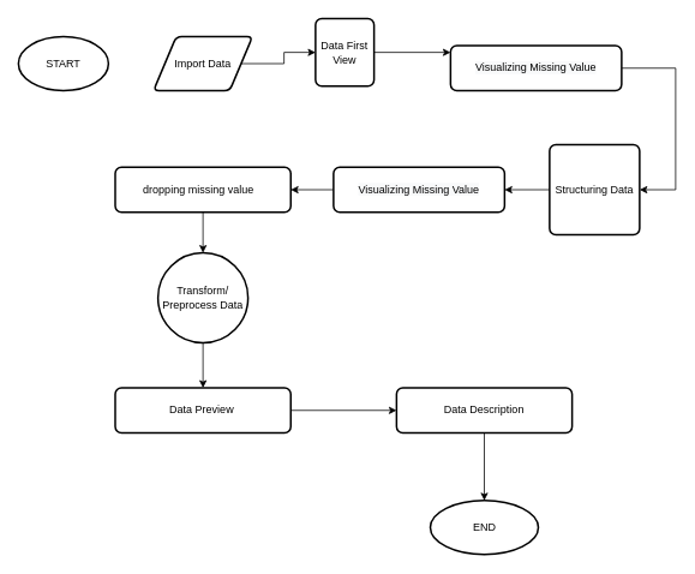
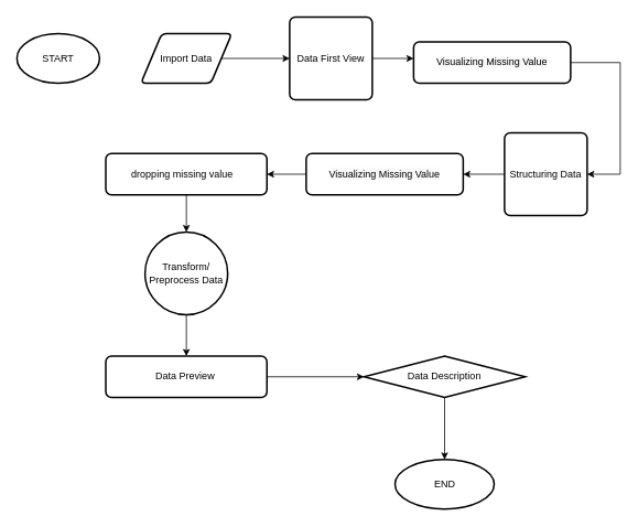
- <mxCell id="7" value="Data First View" style="rounded=1;whiteSpace=wrap;html=1;absoluteArcSize=1;arcSize=14;strokeWidth=2;" vertex="1" parent="1"><mxGeometry x="350" y="20" width="65" height="75" as="geometry" /></mxCell>
+ <mxCell id="7" value="Data First View" style="rounded=1;whiteSpace=wrap;html=1;absoluteArcSize=1;arcSize=14;strokeWidth=2;" vertex="1" parent="1"><mxGeometry x="350" y="20" width="100" height="100" as="geometry" /></mxCell>
- <mxCell id="18" value="Data Description" style="whiteSpace=wrap;html=1;rounded=1;arcSize=14;strokeWidth=2;" vertex="1" parent="1"><mxGeometry x="440" y="430" width="195" height="50" as="geometry" /></mxCell>
+ <mxCell id="18" value="Data Description" style="rhombus;whiteSpace=wrap;html=1;arcSize=14;strokeWidth=2;" vertex="1" parent="1"><mxGeometry x="440" y="430" width="195" height="50" as="geometry" /></mxCell>
